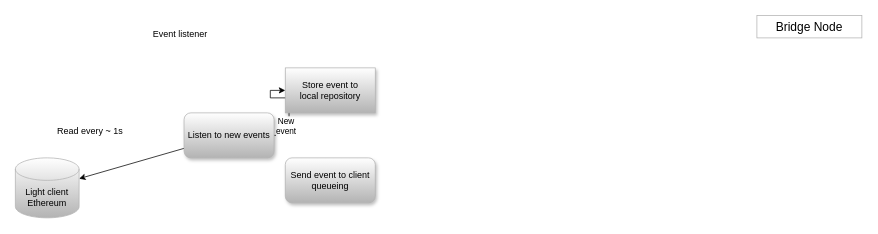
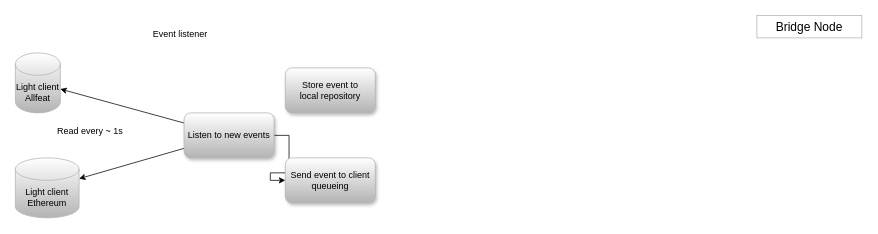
+ <mxCell id="3" value="Light client&lt;div&gt;Allfeat&lt;/div&gt;" style="shape=cylinder3;whiteSpace=wrap;html=1;boundedLbl=1;backgroundOutline=1;size=15;gradientColor=#B3B3B3;strokeColor=#B3B3B3;" vertex="1" parent="1"><mxGeometry x="20" y="70" width="60" height="80" as="geometry" /></mxCell>
- <mxCell id="6" value="" style="edgeStyle=orthogonalEdgeStyle;rounded=0;orthogonalLoop=1;jettySize=auto;html=1;entryX=0;entryY=0.5;entryDx=0;entryDy=0;" edge="1" parent="1" source="9" target="12"><mxGeometry relative="1" as="geometry" /></mxCell>
- <mxCell id="7" value="New&lt;div&gt;event&lt;/div&gt;" style="edgeLabel;html=1;align=center;verticalAlign=middle;resizable=0;points=[];" vertex="1" connectable="0" parent="6"><mxGeometry x="-0.15" y="3" relative="1" as="geometry"><mxPoint x="-2" y="20" as="offset" /></mxGeometry></mxCell>
- <mxCell id="12" value="Store event to&lt;div&gt;local repository&lt;/div&gt;" style="whiteSpace=wrap;html=1;shadow=1;gradientColor=#B3B3B3;strokeColor=#B3B3B3;rounded=0;" vertex="1" parent="1"><mxGeometry x="380" y="90" width="120" height="60" as="geometry" /></mxCell>
+ <mxCell id="12" value="Store event to&lt;div&gt;local repository&lt;/div&gt;" style="rounded=1;whiteSpace=wrap;html=1;shadow=1;gradientColor=#B3B3B3;strokeColor=#B3B3B3;" vertex="1" parent="1"><mxGeometry x="380" y="90" width="120" height="60" as="geometry" /></mxCell>
+ <mxCell id="5" style="rounded=0;orthogonalLoop=1;jettySize=auto;html=1;" edge="1" parent="1" source="9" target="3"><mxGeometry relative="1" as="geometry" /></mxCell>
+ <mxCell id="8" style="edgeStyle=orthogonalEdgeStyle;rounded=0;orthogonalLoop=1;jettySize=auto;html=1;entryX=0;entryY=0.5;entryDx=0;entryDy=0;" edge="1" parent="1" source="9" target="13"><mxGeometry relative="1" as="geometry" /></mxCell>
